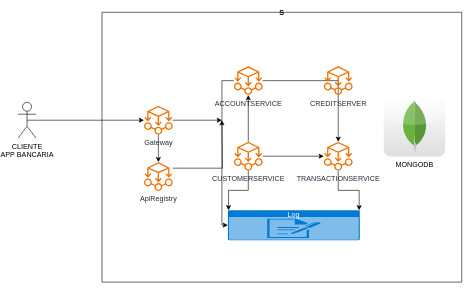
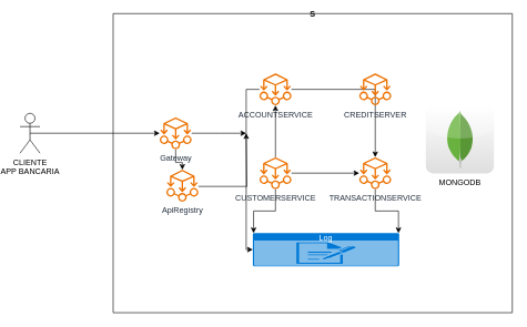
- <mxCell id="19" value="ApiRegistry" style="sketch=0;outlineConnect=0;fontColor=#232F3E;gradientColor=none;fillColor=#ED7100;strokeColor=none;dashed=0;verticalLabelPosition=bottom;verticalAlign=top;align=center;html=1;fontSize=12;fontStyle=0;aspect=fixed;pointerEvents=1;shape=mxgraph.aws4.ec2_aws_microservice_extractor_for_net;" vertex="1" parent="2"><mxGeometry x="70" y="250" width="48" height="48" as="geometry" /></mxCell>
+ <mxCell id="19" value="ApiRegistry" style="sketch=0;outlineConnect=0;fontColor=#232F3E;gradientColor=none;fillColor=#ED7100;strokeColor=none;dashed=0;verticalLabelPosition=bottom;verticalAlign=top;align=center;html=1;fontSize=12;fontStyle=0;aspect=fixed;pointerEvents=1;shape=mxgraph.aws4.ec2_aws_microservice_extractor_for_net;" vertex="1" parent="2"><mxGeometry x="80" y="235" width="48" height="48" as="geometry" /></mxCell>
